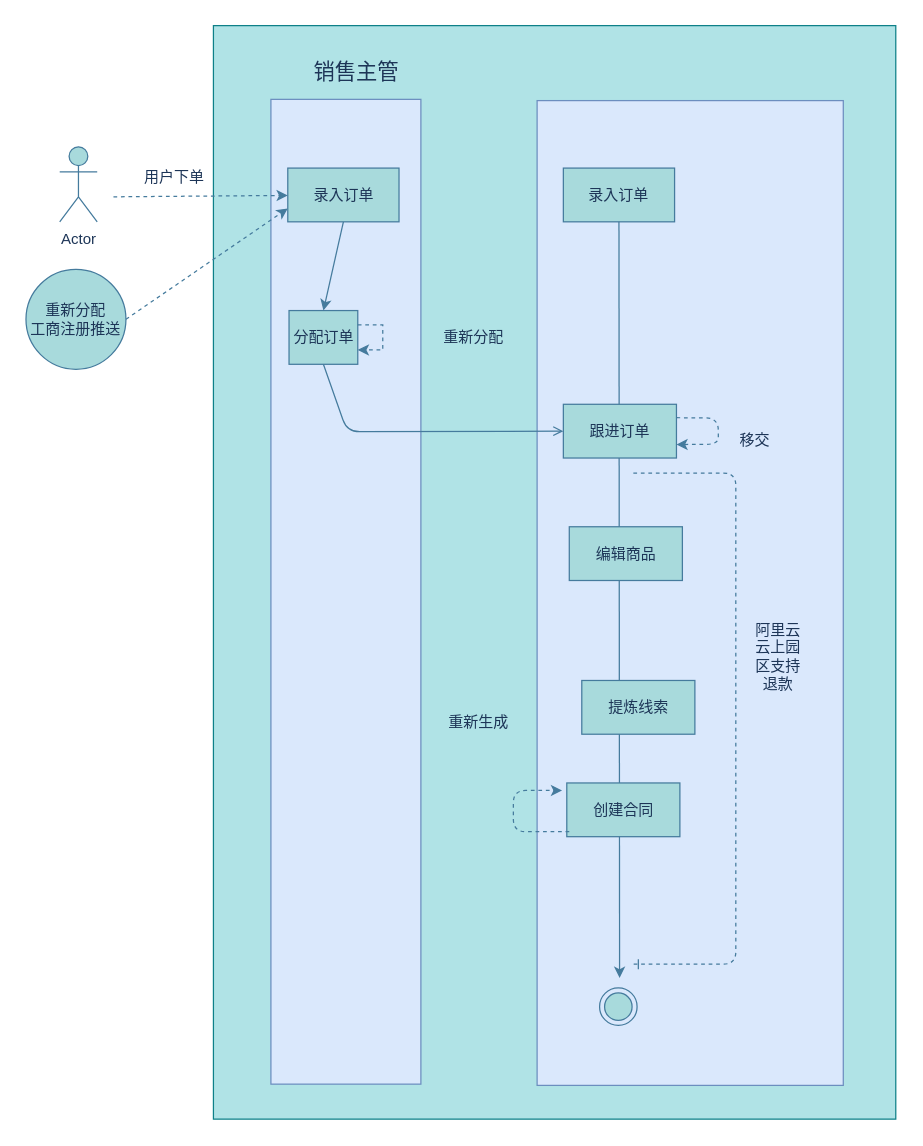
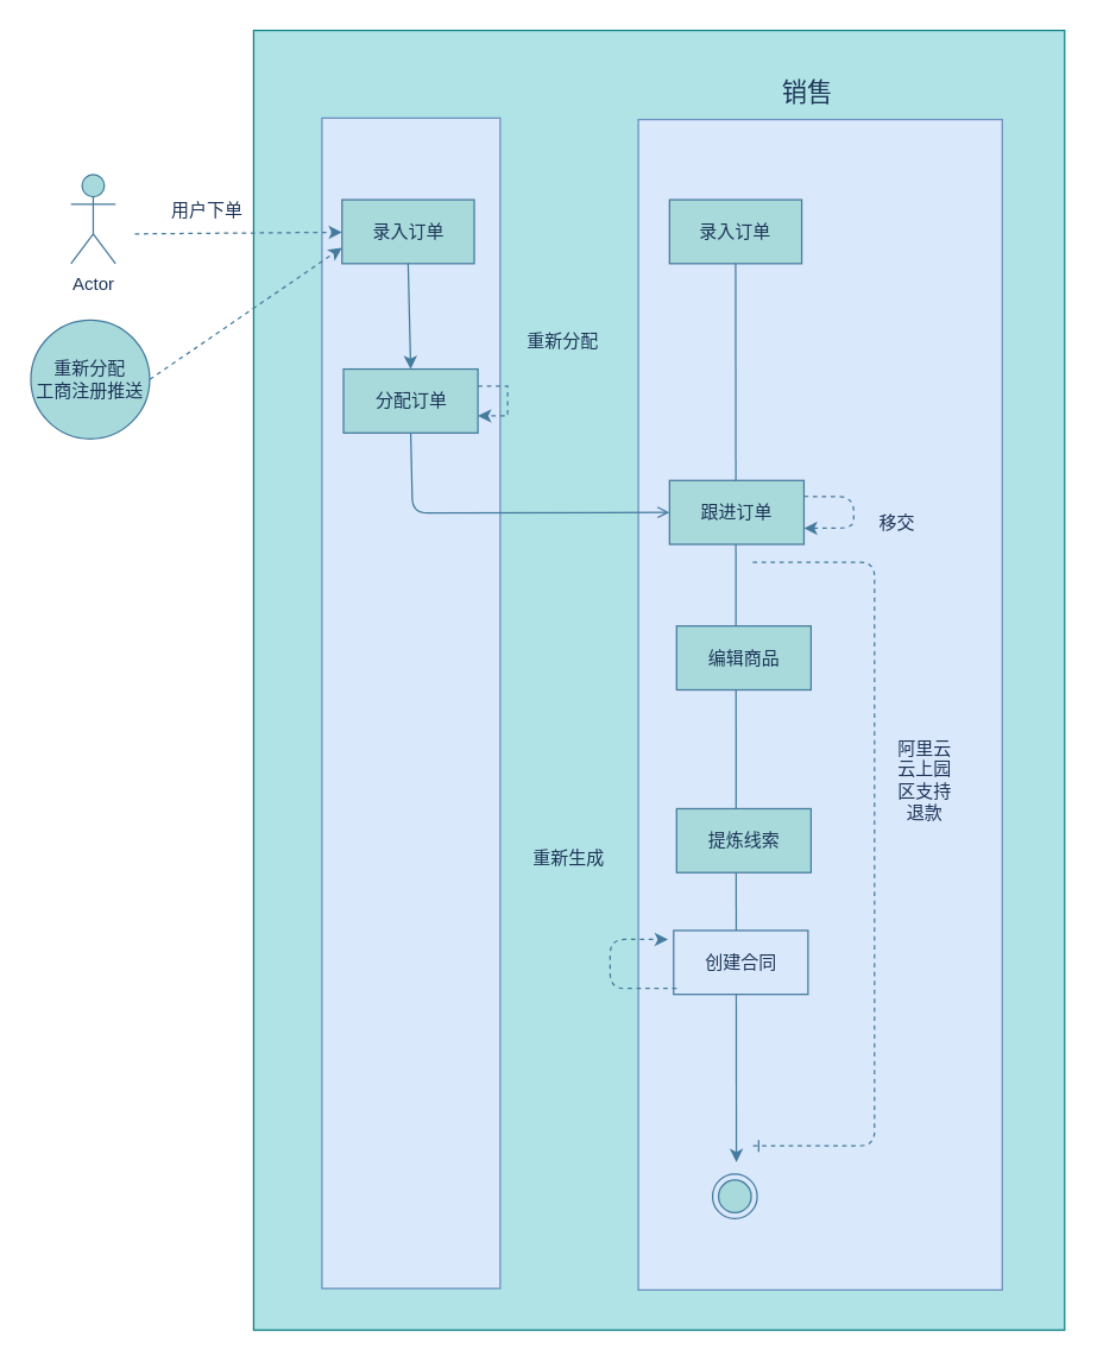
- <mxCell id="5" value="&lt;font style=&quot;font-size: 17px&quot;&gt;销售主管&lt;/font&gt;" style="text;html=1;strokeColor=none;fillColor=none;align=center;verticalAlign=middle;whiteSpace=wrap;rounded=0;fontColor=#1D3557;" vertex="1" parent="1"><mxGeometry x="239" y="43" width="91" height="30" as="geometry" /></mxCell>
+ <mxCell id="6" value="&lt;font style=&quot;font-size: 17px&quot;&gt;销售&lt;/font&gt;" style="text;html=1;strokeColor=none;fillColor=none;align=center;verticalAlign=middle;whiteSpace=wrap;rounded=0;fontColor=#1D3557;" vertex="1" parent="1"><mxGeometry x="523" y="53" width="40" height="20" as="geometry" /></mxCell>
- <mxCell id="8" value="分配订单" style="rounded=0;whiteSpace=wrap;html=1;fillColor=#A8DADC;strokeColor=#457B9D;fontColor=#1D3557;" vertex="1" parent="1"><mxGeometry x="230.5" y="248" width="55" height="43" as="geometry" /></mxCell>
+ <mxCell id="8" value="分配订单" style="rounded=0;whiteSpace=wrap;html=1;fillColor=#A8DADC;strokeColor=#457B9D;fontColor=#1D3557;" vertex="1" parent="1"><mxGeometry x="230.5" y="248" width="90.5" height="43" as="geometry" /></mxCell>
- <mxCell id="10" value="重新分配" style="text;html=1;strokeColor=none;fillColor=none;align=center;verticalAlign=middle;whiteSpace=wrap;rounded=0;fontColor=#1D3557;" vertex="1" parent="1"><mxGeometry x="351" y="260" width="55" height="20" as="geometry" /></mxCell>
+ <mxCell id="10" value="重新分配" style="text;html=1;strokeColor=none;fillColor=none;align=center;verticalAlign=middle;whiteSpace=wrap;rounded=0;fontColor=#1D3557;" vertex="1" parent="1"><mxGeometry x="351" y="220" width="55" height="20" as="geometry" /></mxCell>
- <mxCell id="26" value="提炼线索" style="rounded=0;whiteSpace=wrap;html=1;fillColor=#A8DADC;strokeColor=#457B9D;fontColor=#1D3557;" vertex="1" parent="1"><mxGeometry x="464.75" y="544" width="90.5" height="43" as="geometry" /></mxCell>
+ <mxCell id="26" value="提炼线索" style="rounded=0;whiteSpace=wrap;html=1;fillColor=#A8DADC;strokeColor=#457B9D;fontColor=#1D3557;" vertex="1" parent="1"><mxGeometry x="454.75" y="544" width="90.5" height="43" as="geometry" /></mxCell>
- <mxCell id="27" value="创建合同" style="rounded=0;whiteSpace=wrap;html=1;fillColor=#A8DADC;strokeColor=#457B9D;fontColor=#1D3557;" vertex="1" parent="1"><mxGeometry x="452.75" y="626" width="90.5" height="43" as="geometry" /></mxCell>
+ <mxCell id="27" value="创建合同" style="rounded=0;whiteSpace=wrap;html=1;fillColor=#dae8fc;strokeColor=#457B9D;fontColor=#1D3557;" vertex="1" parent="1"><mxGeometry x="452.75" y="626" width="90.5" height="43" as="geometry" /></mxCell>
